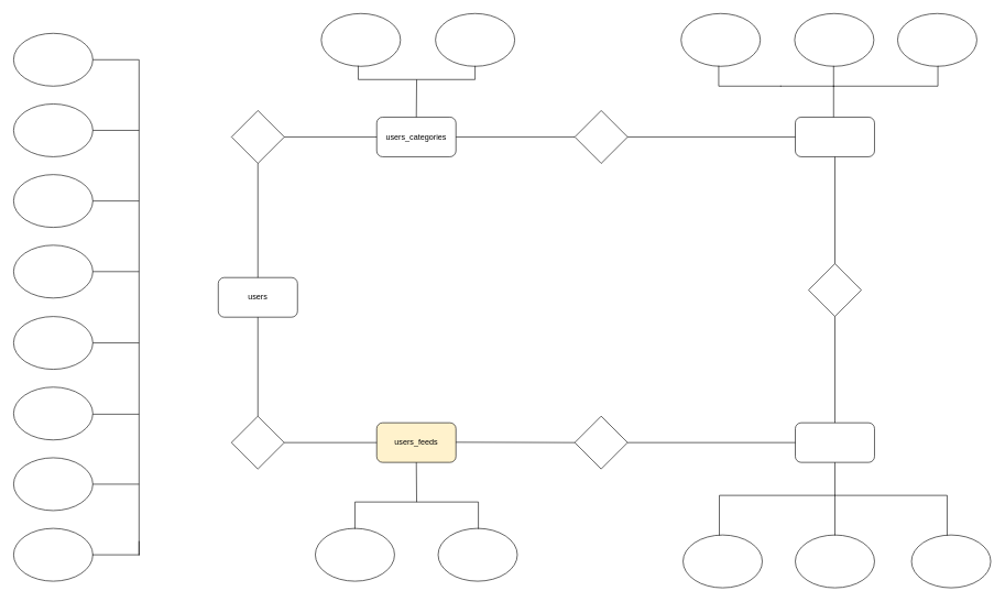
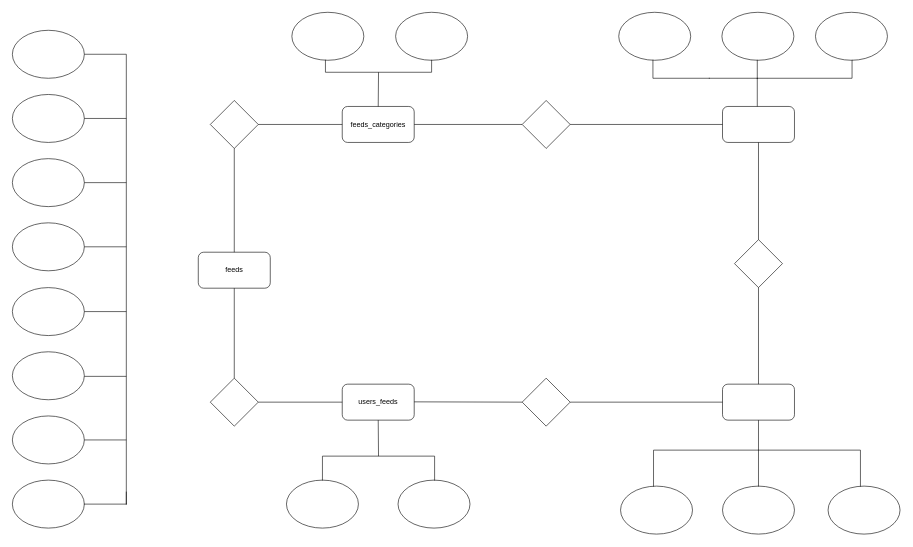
- <mxCell id="11" value="users_categories" style="rounded=1;whiteSpace=wrap;html=1;" vertex="1" parent="1"><mxGeometry x="570" y="177" width="120" height="60" as="geometry" /></mxCell>
+ <mxCell id="11" value="feeds_categories" style="rounded=1;whiteSpace=wrap;html=1;" vertex="1" parent="1"><mxGeometry x="570" y="177" width="120" height="60" as="geometry" /></mxCell>
- <mxCell id="9" value="users" style="rounded=1;whiteSpace=wrap;html=1;" vertex="1" parent="1"><mxGeometry x="330" y="420" width="120" height="60" as="geometry" /></mxCell>
+ <mxCell id="9" value="feeds" style="rounded=1;whiteSpace=wrap;html=1;" vertex="1" parent="1"><mxGeometry x="330" y="420" width="120" height="60" as="geometry" /></mxCell>
- <mxCell id="12" value="users_feeds" style="rounded=1;whiteSpace=wrap;html=1;fillColor=#fff2cc;" vertex="1" parent="1"><mxGeometry x="570" y="640" width="120" height="60" as="geometry" /></mxCell>
+ <mxCell id="12" value="users_feeds" style="rounded=1;whiteSpace=wrap;html=1;" vertex="1" parent="1"><mxGeometry x="570" y="640" width="120" height="60" as="geometry" /></mxCell>
